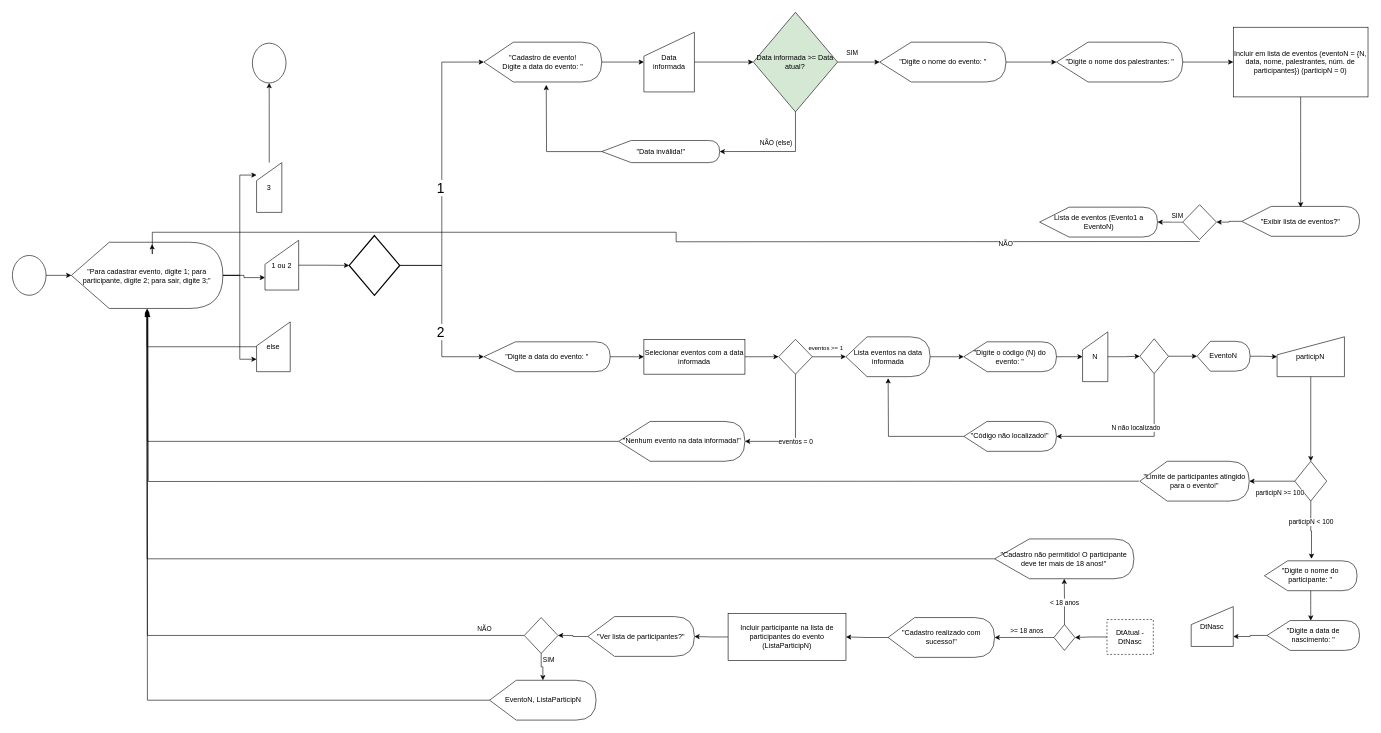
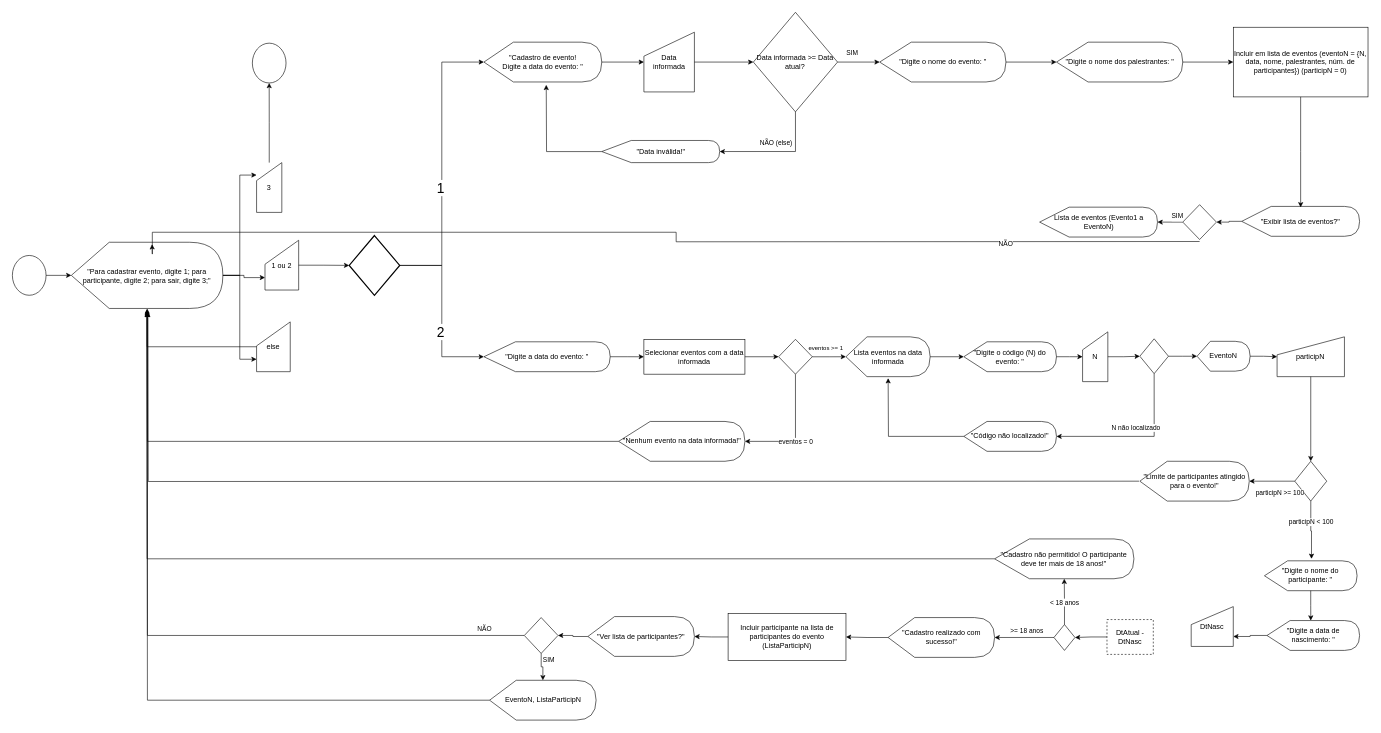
- <mxCell id="25" value="Data informada &amp;gt;= Data atual?" style="rhombus;whiteSpace=wrap;html=1;fillColor=#d5e8d4;" vertex="1" parent="2"><mxGeometry x="1235.28" width="140.373" height="165.963" as="geometry" /></mxCell>
+ <mxCell id="25" value="Data informada &amp;gt;= Data atual?" style="rhombus;whiteSpace=wrap;html=1;" vertex="1" parent="2"><mxGeometry x="1235.28" width="140.373" height="165.963" as="geometry" /></mxCell>
